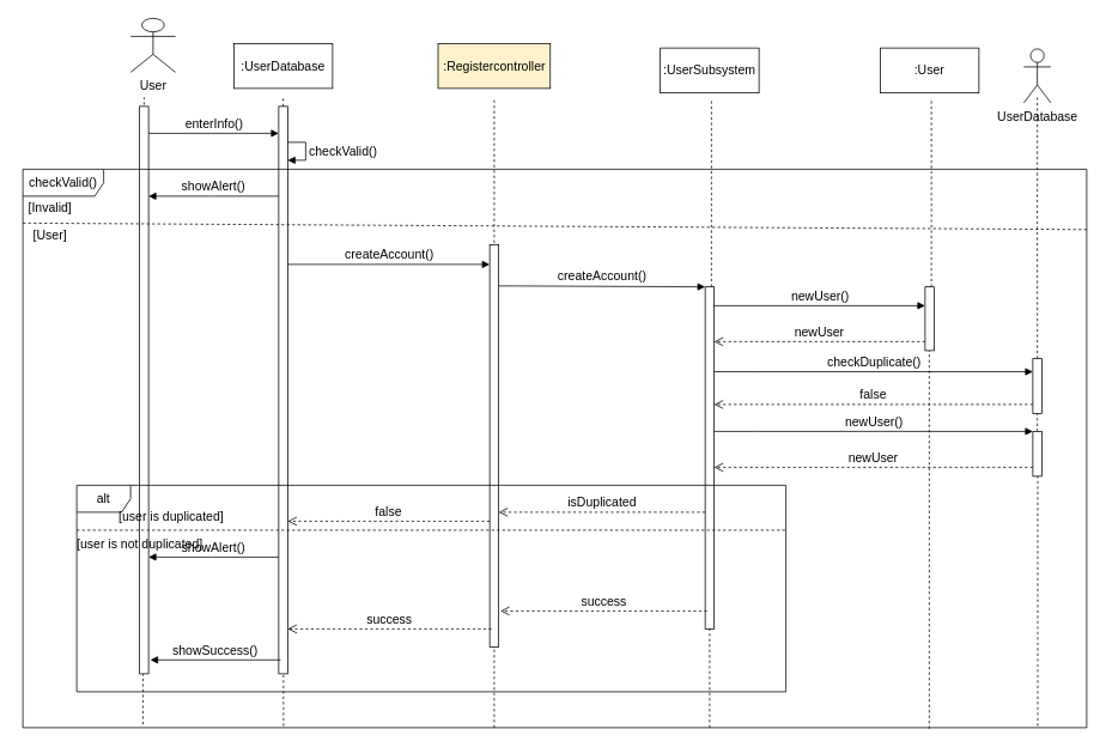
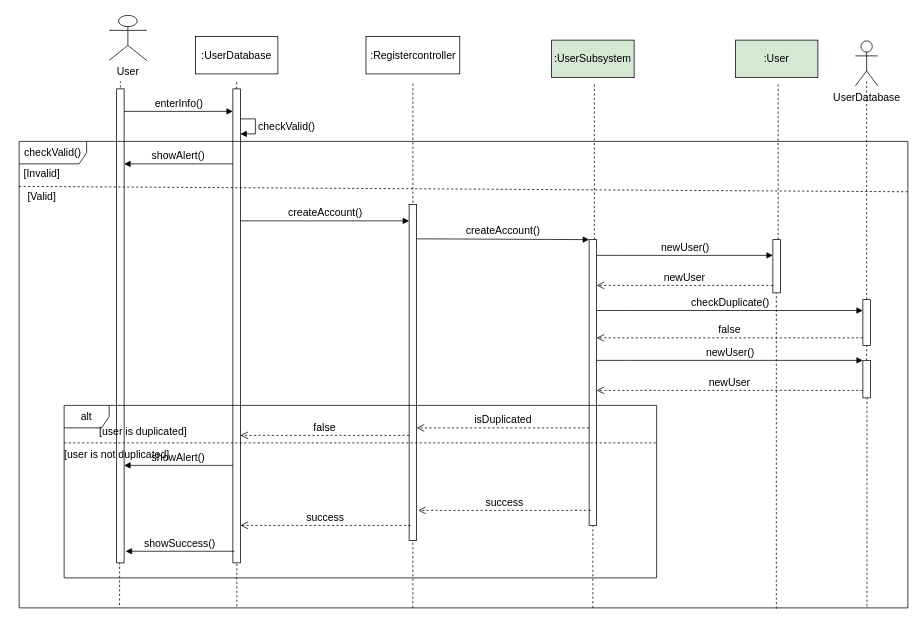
- <mxCell id="23" value="&lt;span&gt;:Registercontroller&lt;/span&gt;" style="html=1;whiteSpace=wrap;fontSize=14;fillColor=#fff2cc;" parent="1" vertex="1"><mxGeometry x="487.5" y="48" width="125" height="50" as="geometry" /></mxCell>
+ <mxCell id="23" value="&lt;span&gt;:Registercontroller&lt;/span&gt;" style="html=1;whiteSpace=wrap;fontSize=14;" parent="1" vertex="1"><mxGeometry x="487.5" y="48" width="125" height="50" as="geometry" /></mxCell>
- <mxCell id="24" value="&lt;span&gt;:UserSubsystem&lt;/span&gt;" style="html=1;whiteSpace=wrap;fontSize=14;" parent="1" vertex="1"><mxGeometry x="735" y="53" width="110" height="50" as="geometry" /></mxCell>
+ <mxCell id="24" value="&lt;span&gt;:UserSubsystem&lt;/span&gt;" style="html=1;whiteSpace=wrap;fontSize=14;fillColor=#d5e8d4;" parent="1" vertex="1"><mxGeometry x="735" y="53" width="110" height="50" as="geometry" /></mxCell>
- <mxCell id="30" value="&lt;span&gt;:User&lt;/span&gt;" style="html=1;whiteSpace=wrap;fontSize=14;" parent="1" vertex="1"><mxGeometry x="980" y="53" width="110" height="50" as="geometry" /></mxCell>
+ <mxCell id="30" value="&lt;span&gt;:User&lt;/span&gt;" style="html=1;whiteSpace=wrap;fontSize=14;fillColor=#d5e8d4;" parent="1" vertex="1"><mxGeometry x="980" y="53" width="110" height="50" as="geometry" /></mxCell>
- <mxCell id="13" value="[User]" style="text;html=1;align=center;verticalAlign=middle;resizable=0;points=[];autosize=1;strokeColor=none;fillColor=none;fontSize=14;" parent="1" vertex="1"><mxGeometry x="25" y="246" width="60" height="30" as="geometry" /></mxCell>
+ <mxCell id="13" value="[Valid]" style="text;html=1;align=center;verticalAlign=middle;resizable=0;points=[];autosize=1;strokeColor=none;fillColor=none;fontSize=14;" parent="1" vertex="1"><mxGeometry x="25" y="246" width="60" height="30" as="geometry" /></mxCell>
